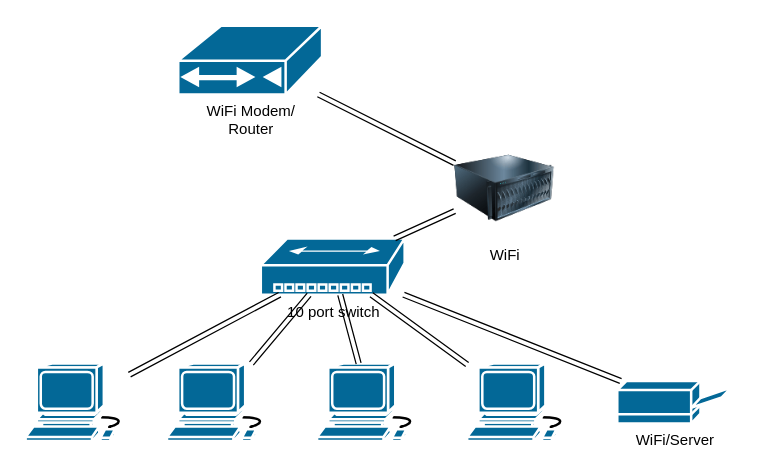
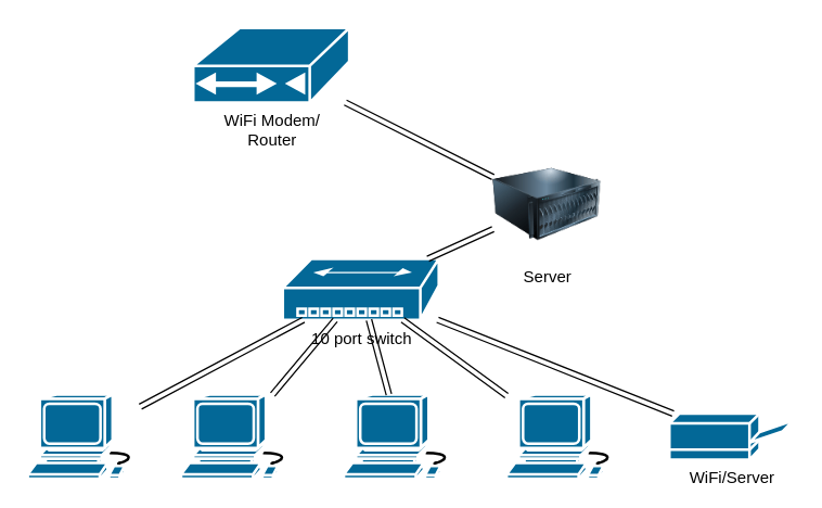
- <mxCell id="9" value="WiFi" style="image;html=1;image=img/lib/clip_art/computers/Server_128x128.png" vertex="1" parent="1"><mxGeometry x="363" y="110" width="80" height="80" as="geometry" /></mxCell>
+ <mxCell id="9" value="Server" style="image;html=1;image=img/lib/clip_art/computers/Server_128x128.png" vertex="1" parent="1"><mxGeometry x="363" y="110" width="80" height="80" as="geometry" /></mxCell>
